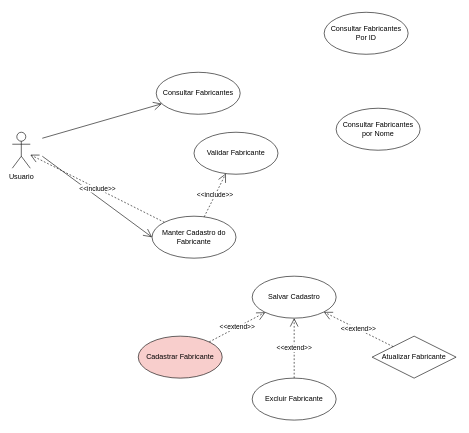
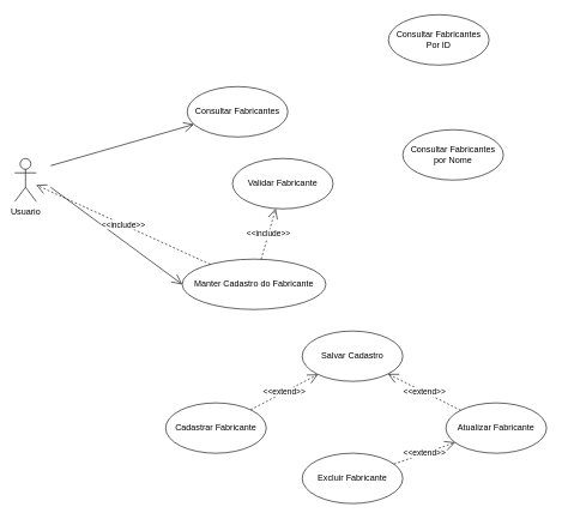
- <mxCell id="4" value="Manter Cadastro do Fabricante" style="ellipse;whiteSpace=wrap;html=1;" vertex="1" parent="1"><mxGeometry x="253" y="360" width="140" height="70" as="geometry" /></mxCell>
+ <mxCell id="4" value="Manter Cadastro do Fabricante" style="ellipse;whiteSpace=wrap;html=1;" vertex="1" parent="1"><mxGeometry x="253" y="360" width="200" height="70" as="geometry" /></mxCell>
- <mxCell id="16" value="&amp;lt;&amp;lt;extend&amp;gt;&amp;gt;" style="endArrow=open;endSize=12;dashed=1;html=1;" edge="1" parent="1" source="10" target="11"><mxGeometry width="160" relative="1" as="geometry"><mxPoint x="358.284" y="579.659" as="sourcePoint" /><mxPoint x="451.788" y="530.375" as="targetPoint" /><mxPoint as="offset" /></mxGeometry></mxCell>
+ <mxCell id="16" value="&amp;lt;&amp;lt;extend&amp;gt;&amp;gt;" style="endArrow=open;endSize=12;dashed=1;html=1;" edge="1" parent="1" source="10" target="8"><mxGeometry width="160" relative="1" as="geometry"><mxPoint x="358.284" y="579.659" as="sourcePoint" /><mxPoint x="451.788" y="530.375" as="targetPoint" /><mxPoint as="offset" /></mxGeometry></mxCell>
- <mxCell id="12" value="Cadastrar Fabricante" style="ellipse;whiteSpace=wrap;html=1;fillColor=#f8cecc;" vertex="1" parent="1"><mxGeometry x="230" y="560" width="140" height="70" as="geometry" /></mxCell>
+ <mxCell id="12" value="Cadastrar Fabricante" style="ellipse;whiteSpace=wrap;html=1;" vertex="1" parent="1"><mxGeometry x="230" y="560" width="140" height="70" as="geometry" /></mxCell>
- <mxCell id="8" value="Atualizar Fabricante" style="rhombus;whiteSpace=wrap;html=1;" vertex="1" parent="1"><mxGeometry x="620" y="560" width="140" height="70" as="geometry" /></mxCell>
+ <mxCell id="8" value="Atualizar Fabricante" style="ellipse;whiteSpace=wrap;html=1;" vertex="1" parent="1"><mxGeometry x="620" y="560" width="140" height="70" as="geometry" /></mxCell>
